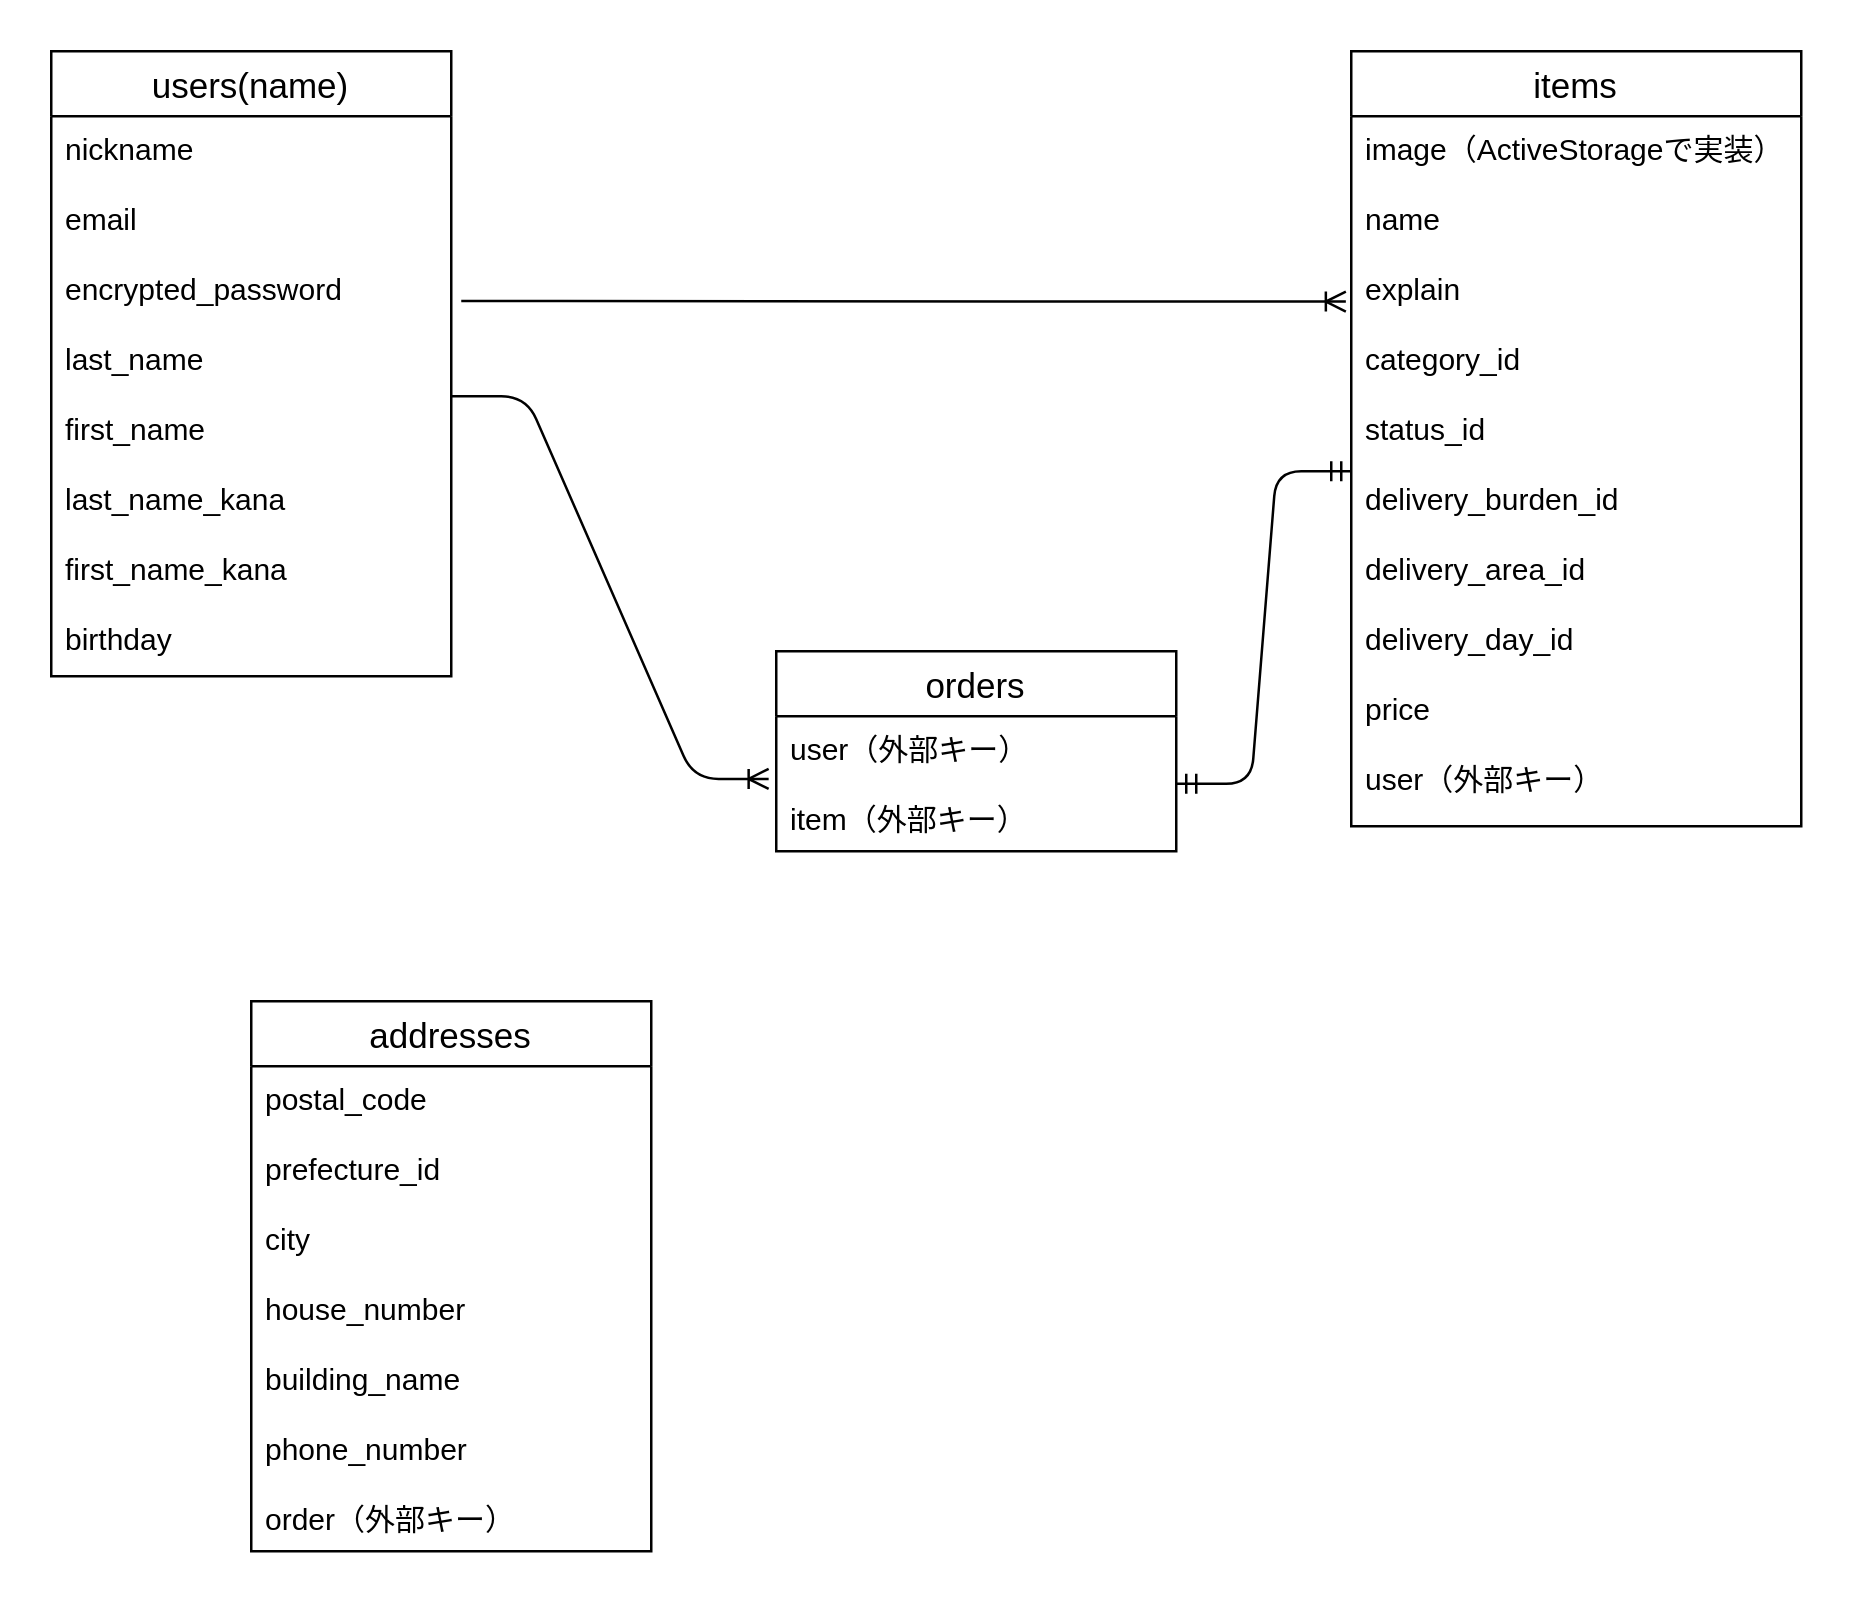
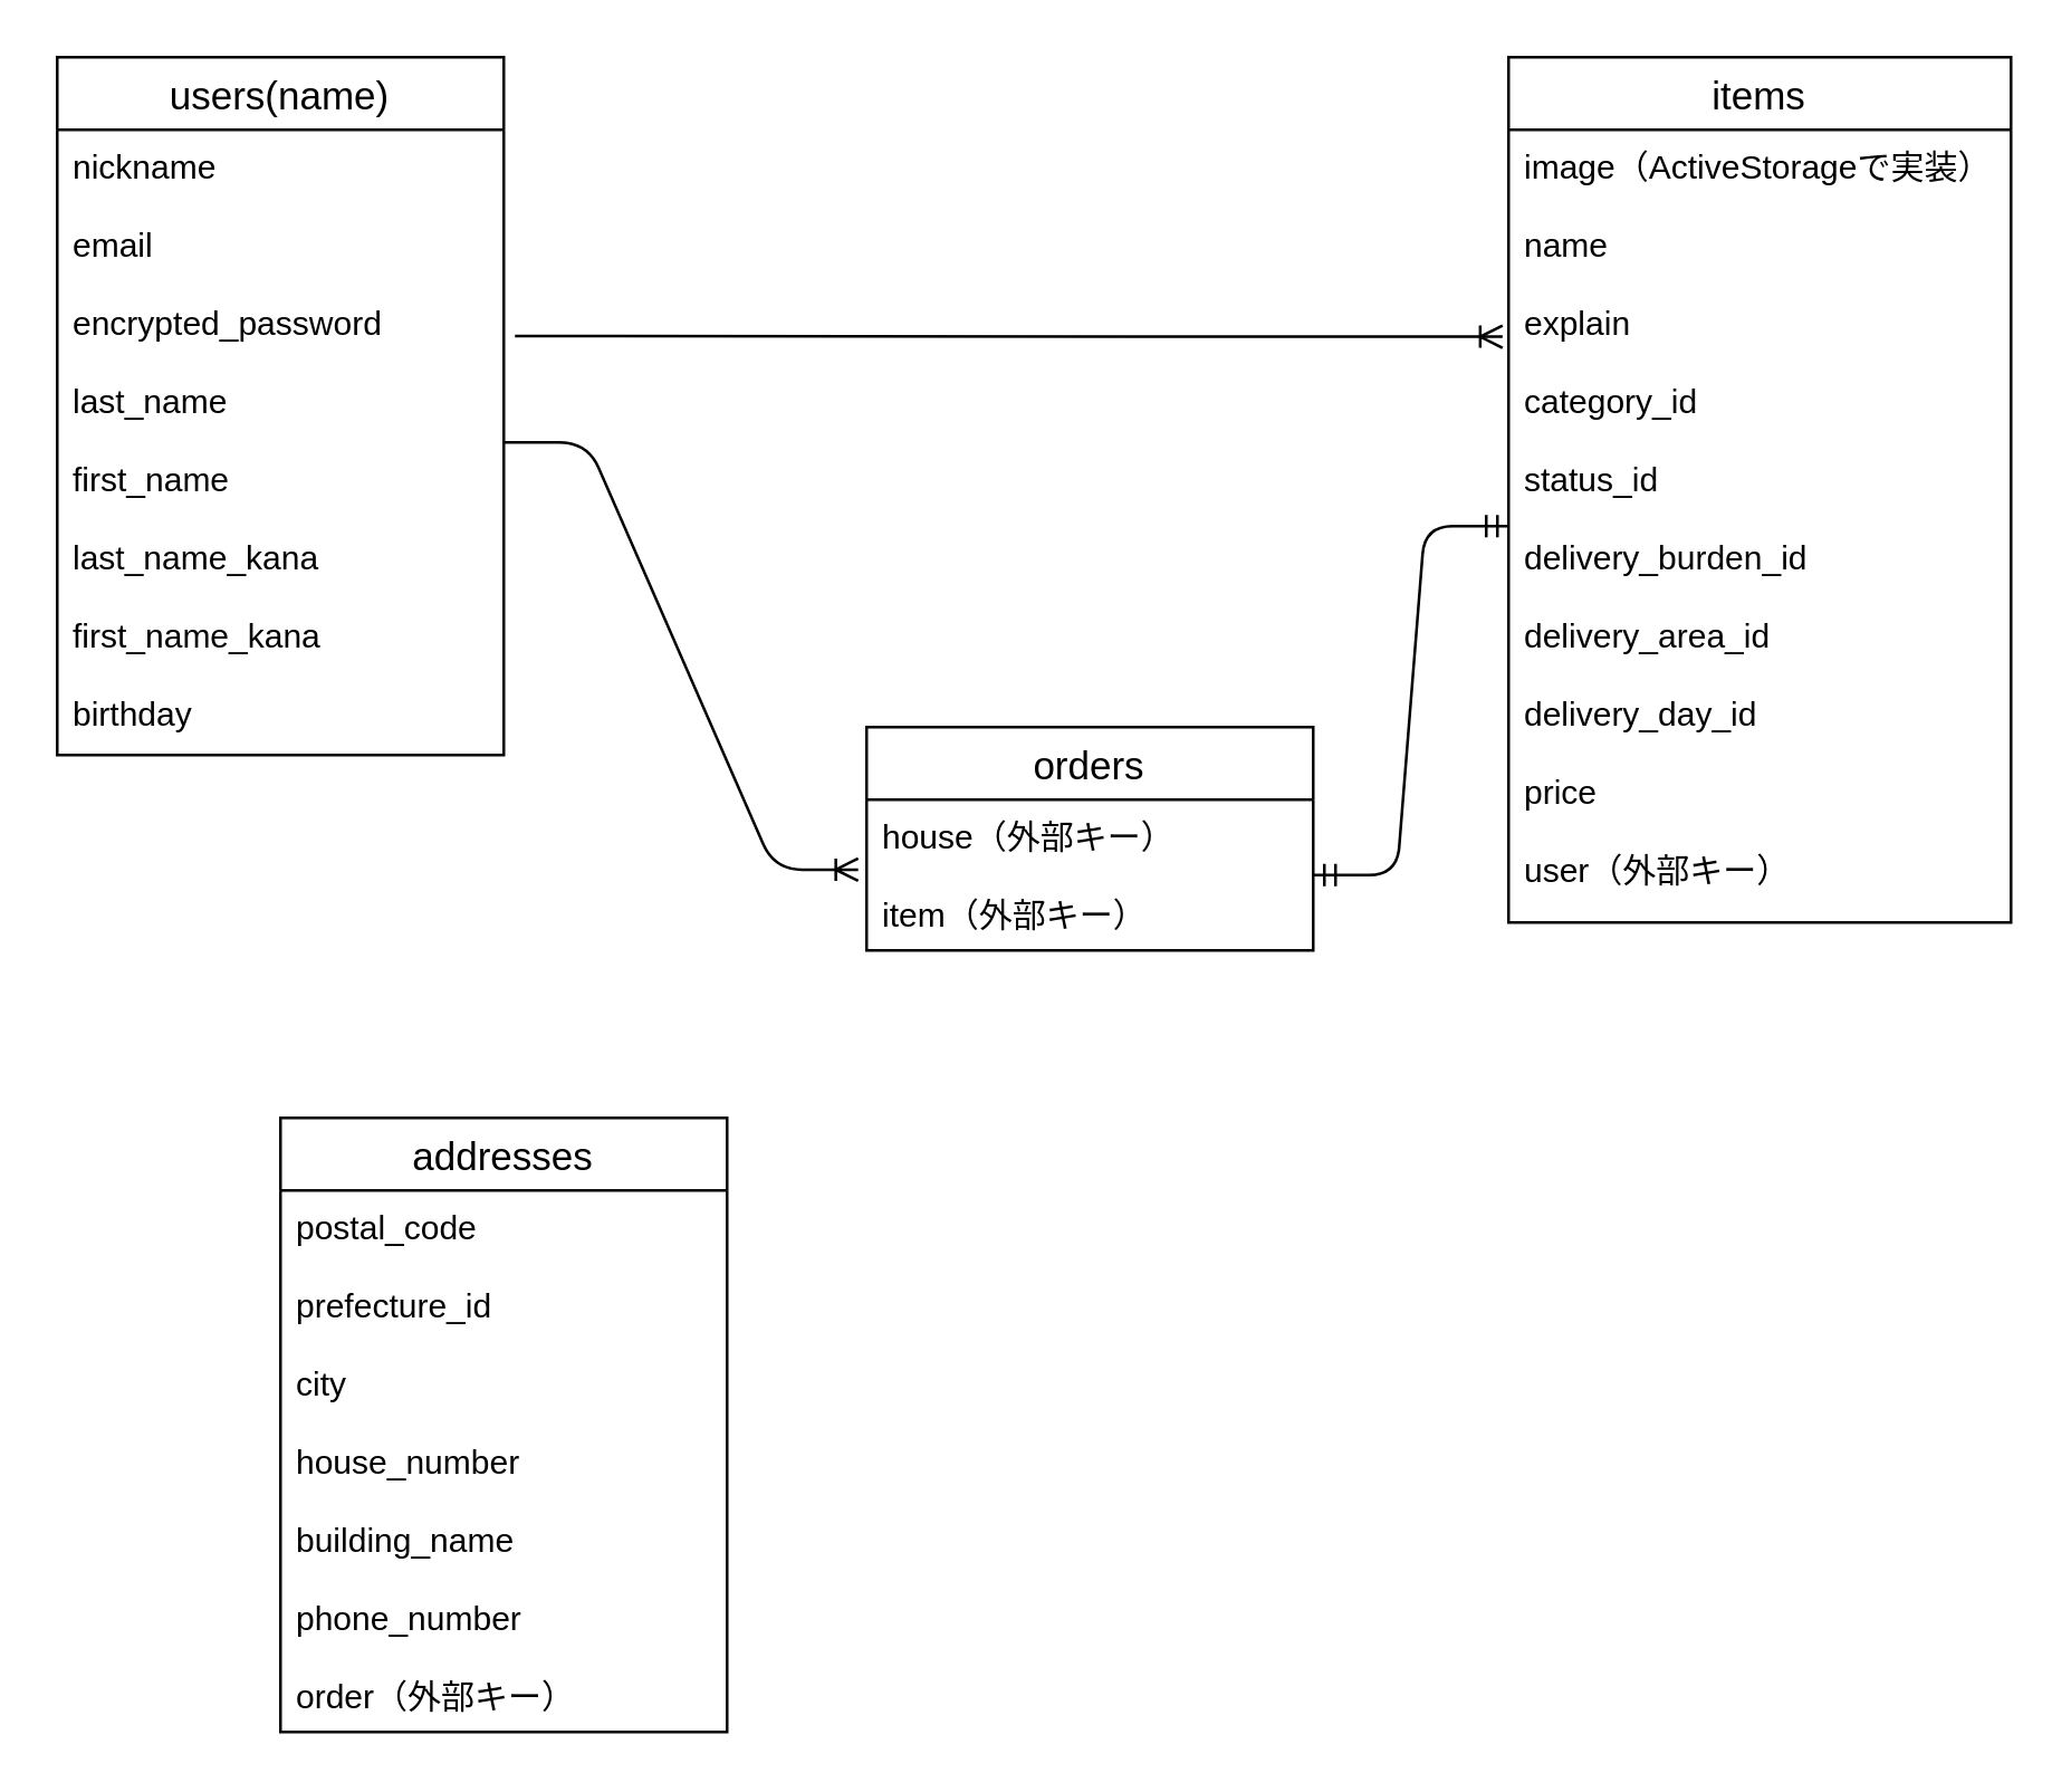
- <mxCell id="12" value="user（外部キー）&#10;&#10;item（外部キー）" style="text;strokeColor=none;fillColor=none;spacingLeft=4;spacingRight=4;overflow=hidden;rotatable=0;points=[[0,0.5],[1,0.5]];portConstraint=eastwest;fontSize=12;" parent="11" vertex="1"><mxGeometry y="26" width="160" height="54" as="geometry" /></mxCell>
+ <mxCell id="12" value="house（外部キー）&#10;&#10;item（外部キー）" style="text;strokeColor=none;fillColor=none;spacingLeft=4;spacingRight=4;overflow=hidden;rotatable=0;points=[[0,0.5],[1,0.5]];portConstraint=eastwest;fontSize=12;" parent="11" vertex="1"><mxGeometry y="26" width="160" height="54" as="geometry" /></mxCell>
